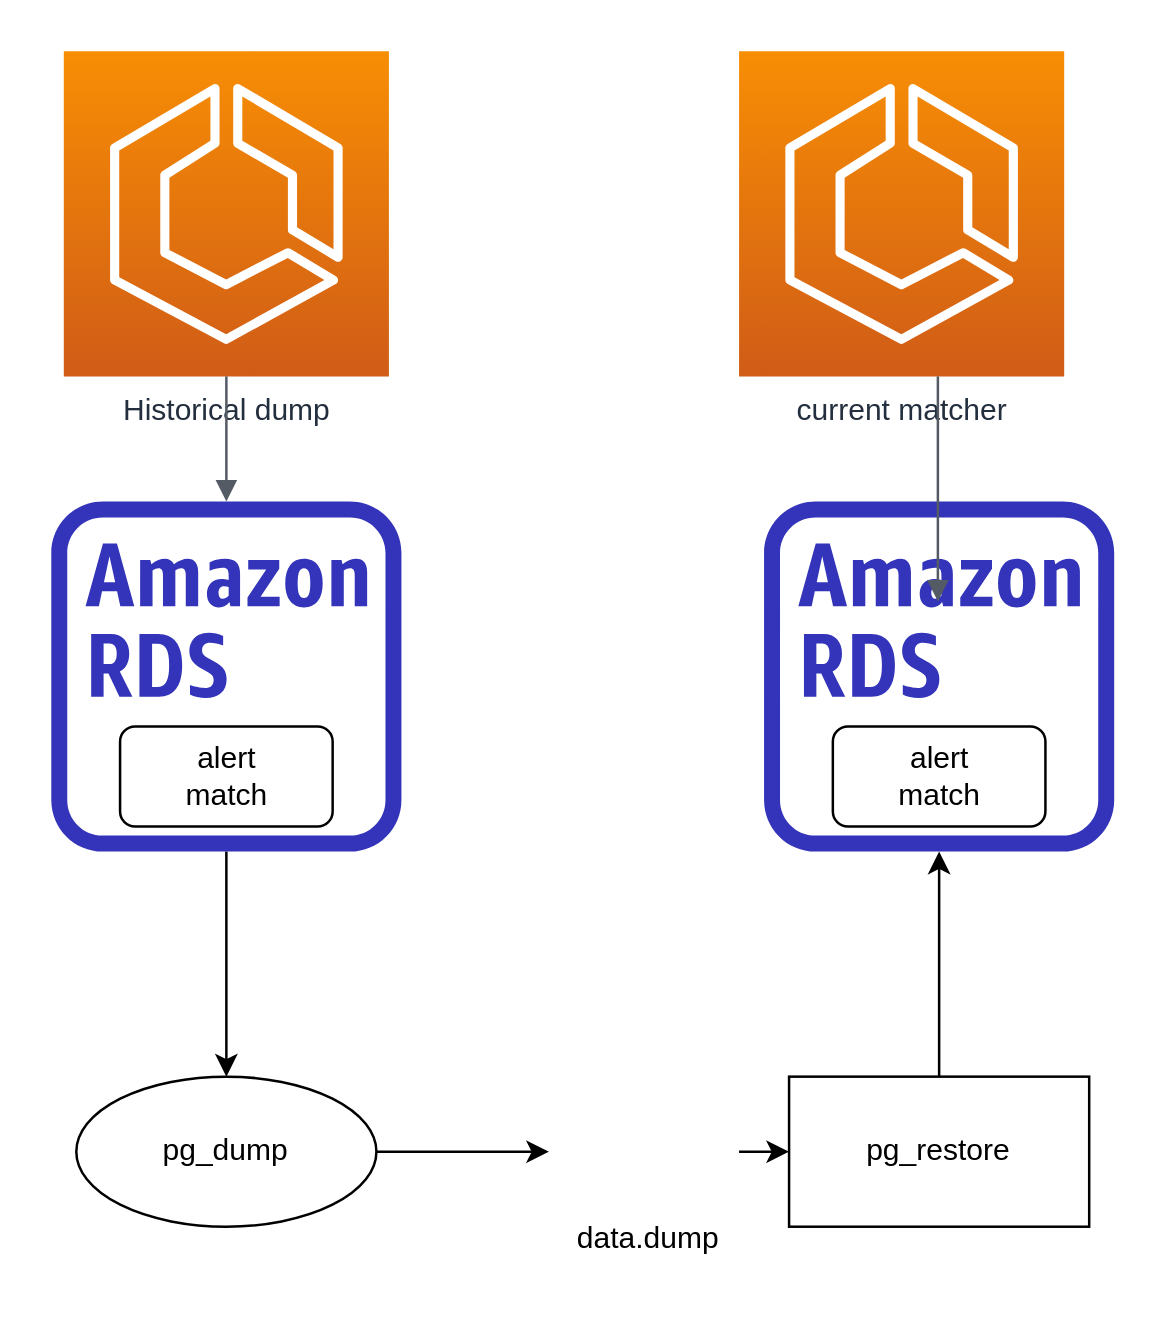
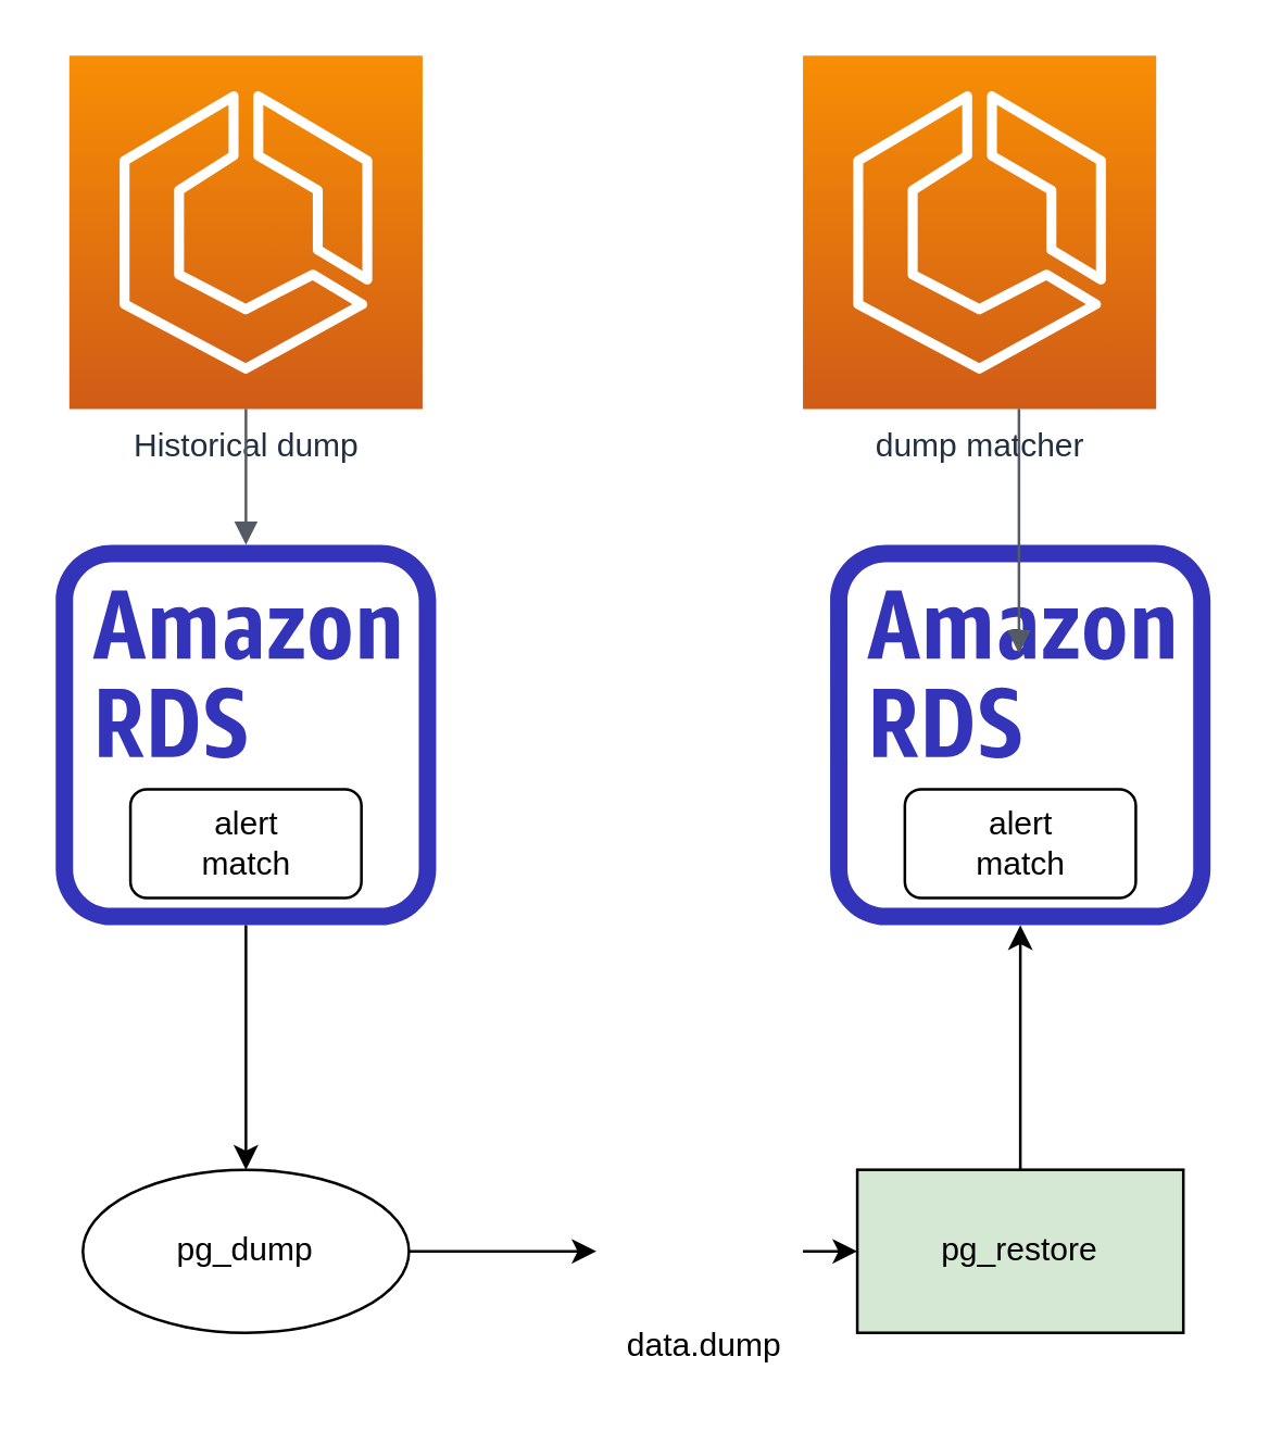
- <mxCell id="3" value="current matcher" style="outlineConnect=0;fontColor=#232F3E;gradientColor=#F78E04;gradientDirection=north;fillColor=#D05C17;strokeColor=#ffffff;dashed=0;verticalLabelPosition=bottom;verticalAlign=top;align=center;html=1;fontSize=12;fontStyle=0;aspect=fixed;shape=mxgraph.aws4.resourceIcon;resIcon=mxgraph.aws4.ecs;" vertex="1" parent="1"><mxGeometry x="295" y="20" width="130" height="130" as="geometry" /></mxCell>
+ <mxCell id="3" value="dump matcher" style="outlineConnect=0;fontColor=#232F3E;gradientColor=#F78E04;gradientDirection=north;fillColor=#D05C17;strokeColor=#ffffff;dashed=0;verticalLabelPosition=bottom;verticalAlign=top;align=center;html=1;fontSize=12;fontStyle=0;aspect=fixed;shape=mxgraph.aws4.resourceIcon;resIcon=mxgraph.aws4.ecs;" vertex="1" parent="1"><mxGeometry x="295" y="20" width="130" height="130" as="geometry" /></mxCell>
- <mxCell id="15" value="pg_restore" style="rounded=0;whiteSpace=wrap;html=1;" vertex="1" parent="1"><mxGeometry x="315" y="430" width="120" height="60" as="geometry" /></mxCell>
+ <mxCell id="15" value="pg_restore" style="rounded=0;whiteSpace=wrap;html=1;fillColor=#d5e8d4;" vertex="1" parent="1"><mxGeometry x="315" y="430" width="120" height="60" as="geometry" /></mxCell>
